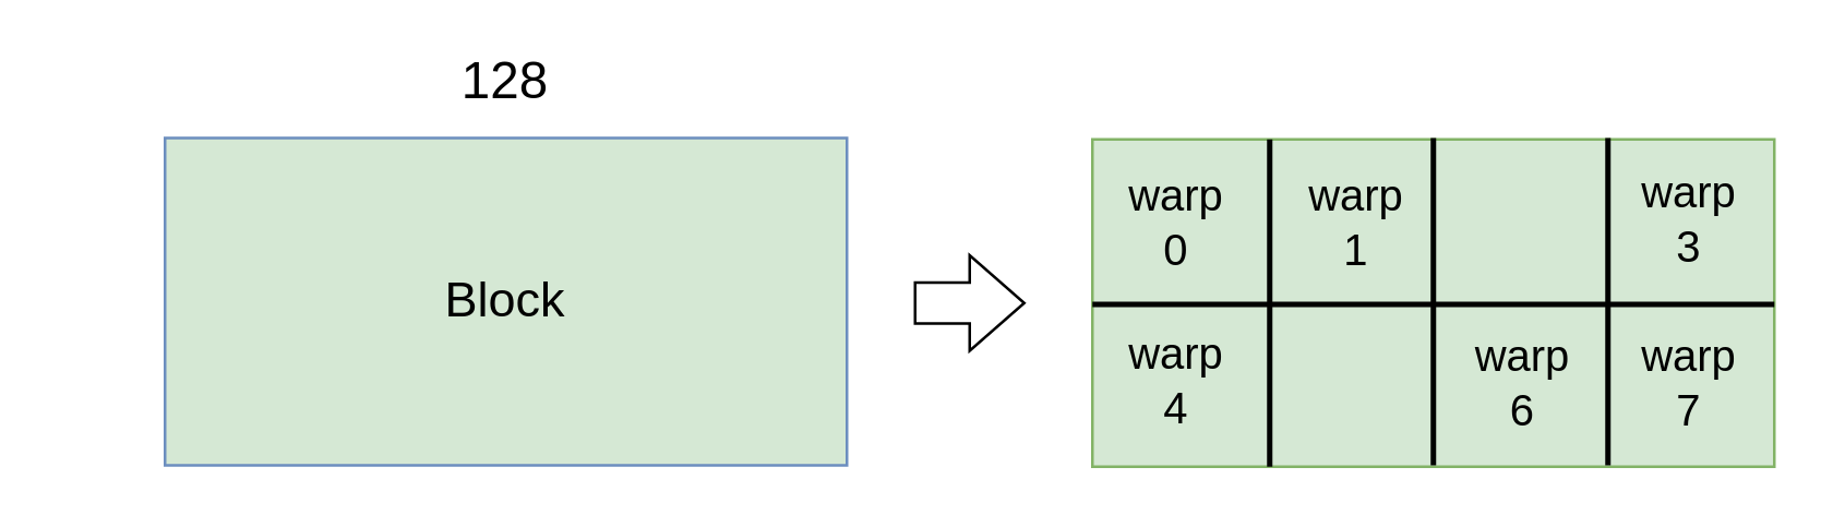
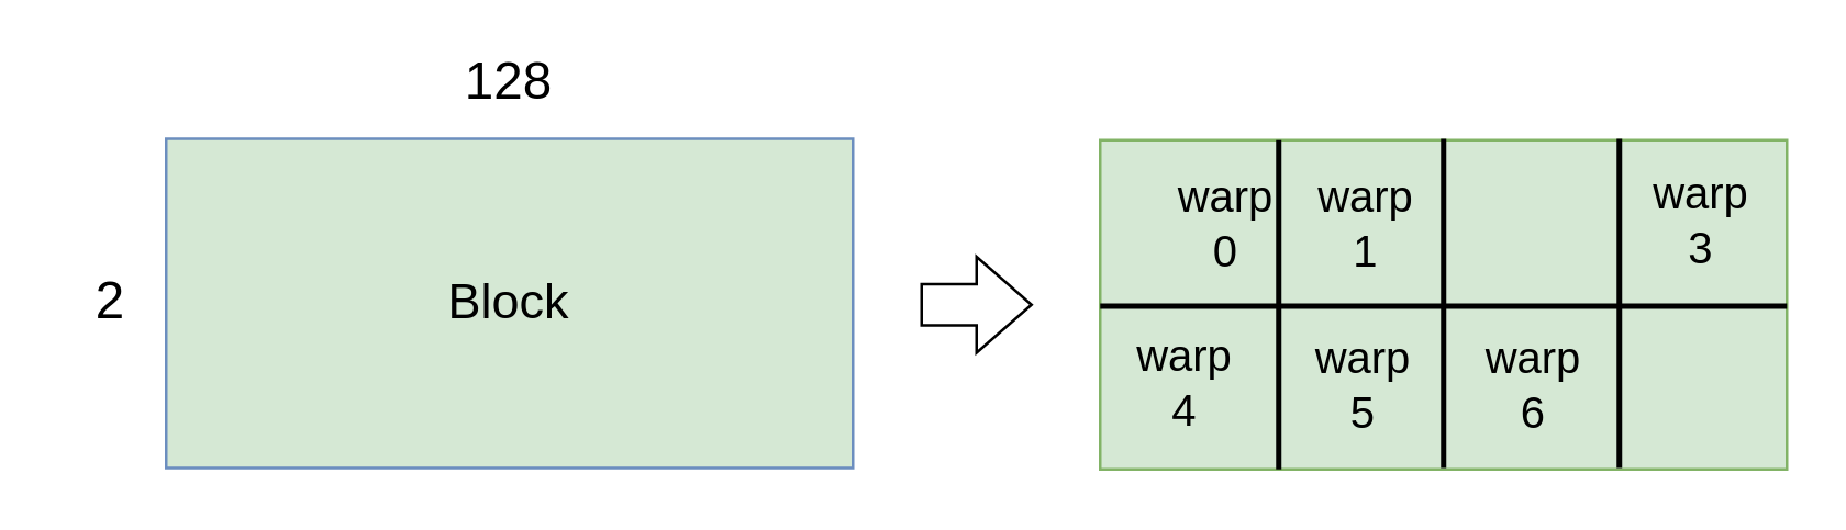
- <mxCell id="11" value="warp 0" style="text;html=1;strokeColor=none;fillColor=none;align=center;verticalAlign=middle;whiteSpace=wrap;rounded=0;fontSize=16;" vertex="1" parent="1"><mxGeometry x="411" y="71" width="40" height="20" as="geometry" /></mxCell>
+ <mxCell id="11" value="warp 0" style="text;html=1;strokeColor=none;fillColor=none;align=center;verticalAlign=middle;whiteSpace=wrap;rounded=0;fontSize=16;" vertex="1" parent="1"><mxGeometry x="426" y="71" width="40" height="20" as="geometry" /></mxCell>
+ <mxCell id="4" value="2" style="text;html=1;strokeColor=none;fillColor=none;align=center;verticalAlign=middle;whiteSpace=wrap;rounded=0;fontSize=19;" vertex="1" parent="1"><mxGeometry x="20" y="100" width="40" height="20" as="geometry" /></mxCell>
+ <mxCell id="15" value="warp 5" style="text;html=1;strokeColor=none;fillColor=none;align=center;verticalAlign=middle;whiteSpace=wrap;rounded=0;fontSize=16;" vertex="1" parent="1"><mxGeometry x="476" y="130" width="40" height="20" as="geometry" /></mxCell>
- <mxCell id="17" value="warp 7" style="text;html=1;strokeColor=none;fillColor=none;align=center;verticalAlign=middle;whiteSpace=wrap;rounded=0;fontSize=16;" vertex="1" parent="1"><mxGeometry x="599" y="130" width="40" height="20" as="geometry" /></mxCell>
